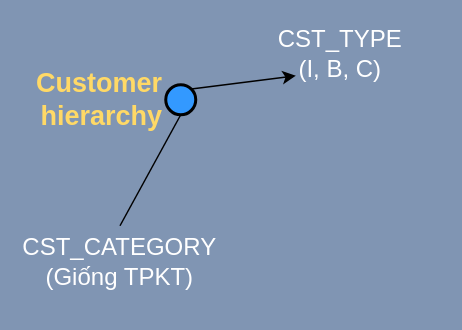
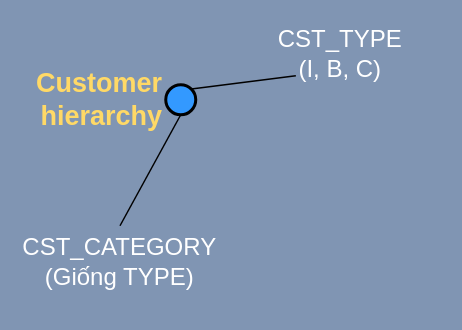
- <mxCell id="4" value="" style="endArrow=classic;html=1;exitX=0.855;exitY=0.145;exitDx=0;exitDy=0;entryX=0.25;entryY=1;entryDx=0;entryDy=0;exitPerimeter=0;fontColor=#FFFFFF;" edge="1" parent="1" source="2" target="5"><mxGeometry width="50" height="50" relative="1" as="geometry"><mxPoint x="242" y="182" as="sourcePoint" /><mxPoint x="164.5" y="25" as="targetPoint" /></mxGeometry></mxCell>
+ <mxCell id="4" value="" style="endArrow=none;html=1;exitX=0.855;exitY=0.145;exitDx=0;exitDy=0;entryX=0.25;entryY=1;entryDx=0;entryDy=0;exitPerimeter=0;fontColor=#FFFFFF;" edge="1" parent="1" source="2" target="5"><mxGeometry width="50" height="50" relative="1" as="geometry"><mxPoint x="242" y="182" as="sourcePoint" /><mxPoint x="164.5" y="25" as="targetPoint" /></mxGeometry></mxCell>
- <mxCell id="6" value="&lt;div&gt;CST_CATEGORY&lt;/div&gt;&lt;div&gt;(Giống TPKT)&lt;br&gt;&lt;/div&gt;" style="text;html=1;strokeColor=none;fillColor=none;align=center;verticalAlign=middle;whiteSpace=wrap;rounded=0;fontSize=16;fontColor=#FFFFFF;" vertex="1" parent="1"><mxGeometry x="20" y="150" width="119" height="48" as="geometry" /></mxCell>
+ <mxCell id="6" value="&lt;div&gt;CST_CATEGORY&lt;/div&gt;&lt;div&gt;(Giống TYPE)&lt;br&gt;&lt;/div&gt;" style="text;html=1;strokeColor=none;fillColor=none;align=center;verticalAlign=middle;whiteSpace=wrap;rounded=0;fontSize=16;fontColor=#FFFFFF;" vertex="1" parent="1"><mxGeometry x="20" y="150" width="119" height="48" as="geometry" /></mxCell>
